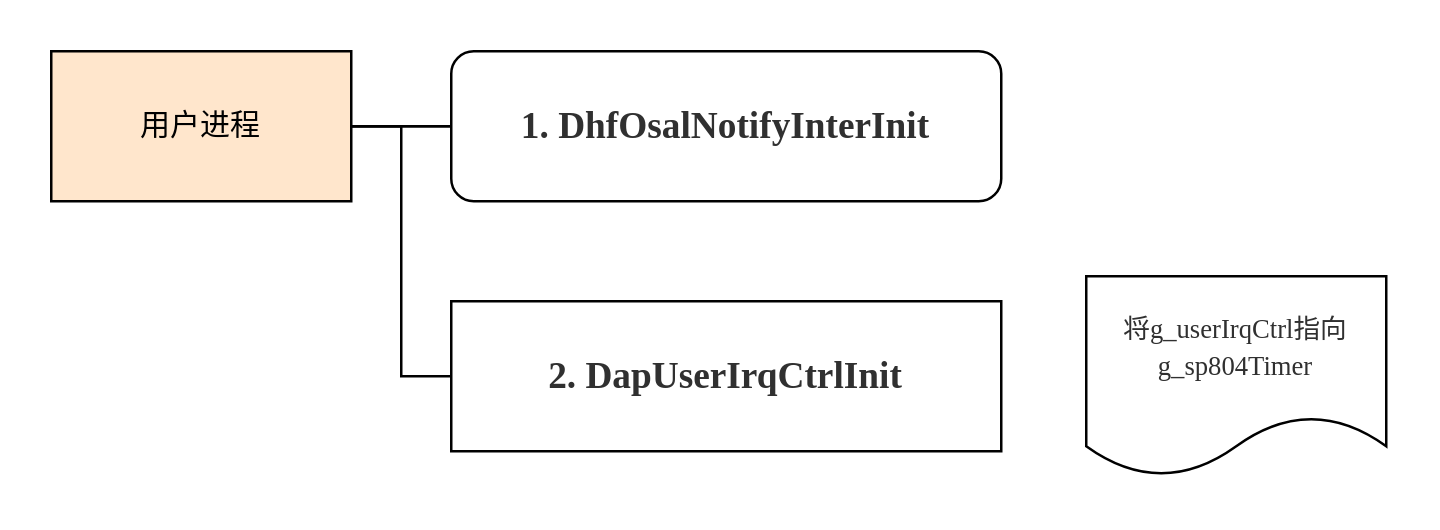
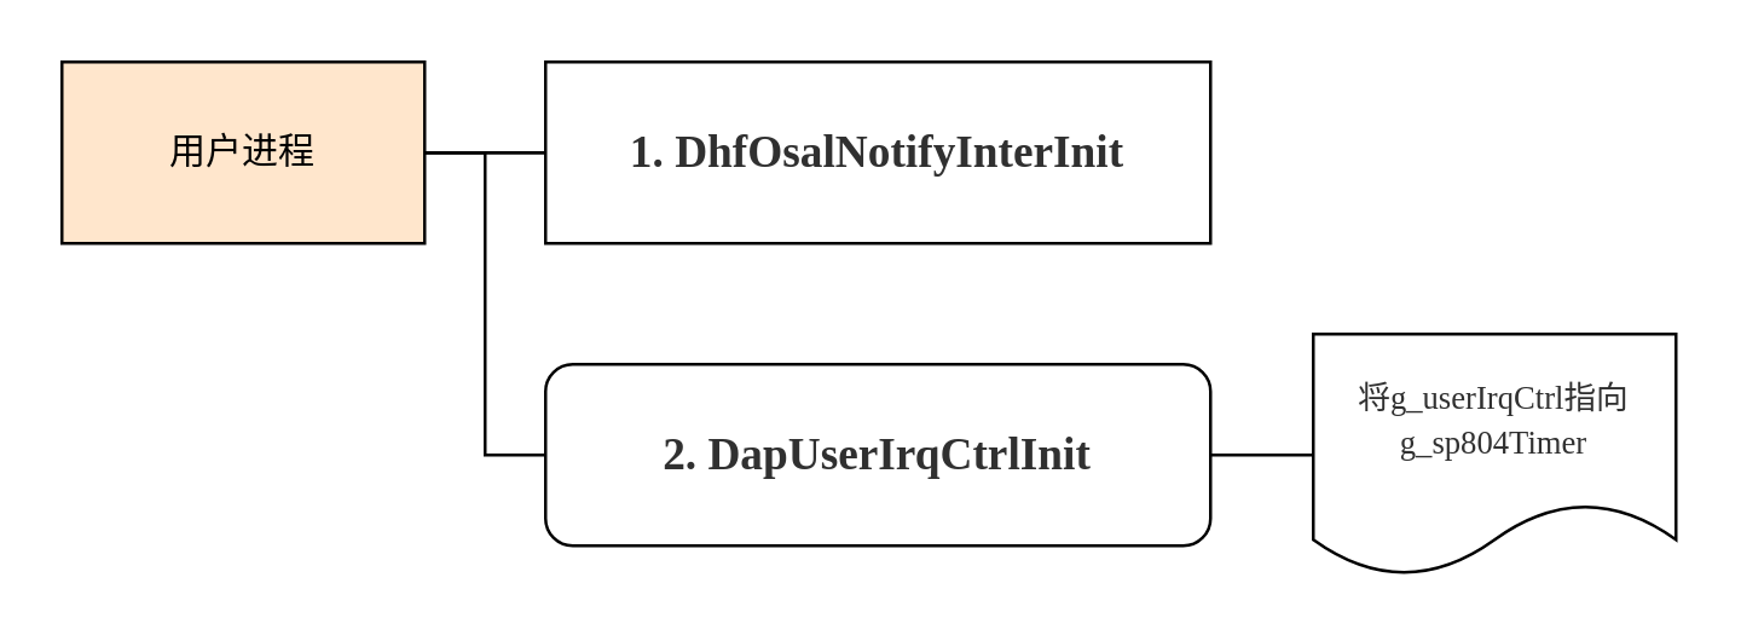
- <mxCell id="6" value="&lt;span style=&quot;font-family:'Microsoft YaHei'; font-size:11.2pt; font-weight:600; color:#303030;&quot;&gt;1. DhfOsalNotifyInterInit&lt;/span&gt;" style="whiteSpace=wrap;html=1;align=center;treeFolding=1;treeMoving=1;newEdgeStyle={&quot;edgeStyle&quot;:&quot;elbowEdgeStyle&quot;,&quot;startArrow&quot;:&quot;none&quot;,&quot;endArrow&quot;:&quot;none&quot;};rounded=1;" vertex="1" parent="1"><mxGeometry x="180" y="20" width="220" height="60" as="geometry" /></mxCell>
+ <mxCell id="6" value="&lt;span style=&quot;font-family:'Microsoft YaHei'; font-size:11.2pt; font-weight:600; color:#303030;&quot;&gt;1. DhfOsalNotifyInterInit&lt;/span&gt;" style="whiteSpace=wrap;html=1;align=center;treeFolding=1;treeMoving=1;newEdgeStyle={&quot;edgeStyle&quot;:&quot;elbowEdgeStyle&quot;,&quot;startArrow&quot;:&quot;none&quot;,&quot;endArrow&quot;:&quot;none&quot;};" vertex="1" parent="1"><mxGeometry x="180" y="20" width="220" height="60" as="geometry" /></mxCell>
- <mxCell id="8" value="&lt;span style=&quot;font-family:'Microsoft YaHei'; font-size:11.2pt; font-weight:600; color:#303030;&quot;&gt;2. DapUserIrqCtrlInit&lt;/span&gt;" style="whiteSpace=wrap;html=1;align=center;treeFolding=1;treeMoving=1;newEdgeStyle={&quot;edgeStyle&quot;:&quot;elbowEdgeStyle&quot;,&quot;startArrow&quot;:&quot;none&quot;,&quot;endArrow&quot;:&quot;none&quot;};" vertex="1" parent="1"><mxGeometry x="180" y="120" width="220" height="60" as="geometry" /></mxCell>
+ <mxCell id="8" value="&lt;span style=&quot;font-family:'Microsoft YaHei'; font-size:11.2pt; font-weight:600; color:#303030;&quot;&gt;2. DapUserIrqCtrlInit&lt;/span&gt;" style="whiteSpace=wrap;html=1;align=center;treeFolding=1;treeMoving=1;newEdgeStyle={&quot;edgeStyle&quot;:&quot;elbowEdgeStyle&quot;,&quot;startArrow&quot;:&quot;none&quot;,&quot;endArrow&quot;:&quot;none&quot;};rounded=1;" vertex="1" parent="1"><mxGeometry x="180" y="120" width="220" height="60" as="geometry" /></mxCell>
+ <mxCell id="7" value="" style="edgeStyle=elbowEdgeStyle;rounded=0;orthogonalLoop=1;jettySize=auto;html=1;elbow=horizontal;startArrow=none;endArrow=none;" edge="1" parent="1" source="8" target="9"><mxGeometry relative="1" as="geometry" /></mxCell>
